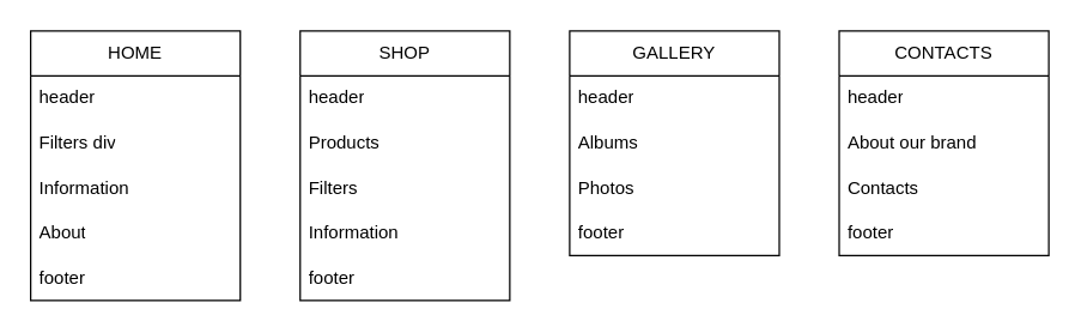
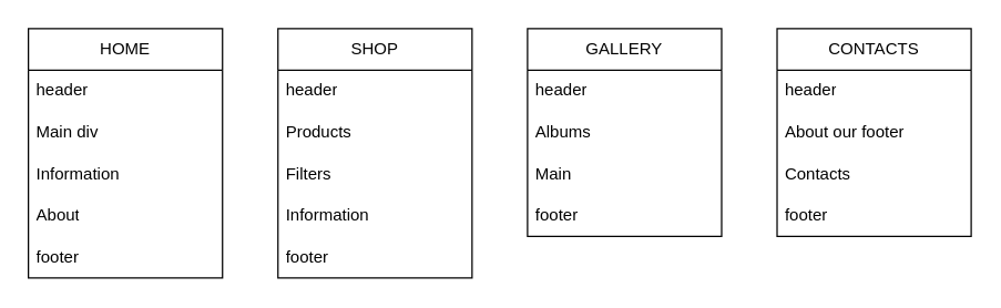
- <mxCell id="4" value="Filters div" style="text;strokeColor=none;fillColor=none;align=left;verticalAlign=middle;spacingLeft=4;spacingRight=4;overflow=hidden;points=[[0,0.5],[1,0.5]];portConstraint=eastwest;rotatable=0;whiteSpace=wrap;html=1;" vertex="1" parent="2"><mxGeometry y="60" width="140" height="30" as="geometry" /></mxCell>
+ <mxCell id="4" value="Main div" style="text;strokeColor=none;fillColor=none;align=left;verticalAlign=middle;spacingLeft=4;spacingRight=4;overflow=hidden;points=[[0,0.5],[1,0.5]];portConstraint=eastwest;rotatable=0;whiteSpace=wrap;html=1;" vertex="1" parent="2"><mxGeometry y="60" width="140" height="30" as="geometry" /></mxCell>
- <mxCell id="21" value="About our brand" style="text;strokeColor=none;fillColor=none;align=left;verticalAlign=middle;spacingLeft=4;spacingRight=4;overflow=hidden;points=[[0,0.5],[1,0.5]];portConstraint=eastwest;rotatable=0;whiteSpace=wrap;html=1;" vertex="1" parent="19"><mxGeometry y="60" width="140" height="30" as="geometry" /></mxCell>
+ <mxCell id="21" value="About our footer" style="text;strokeColor=none;fillColor=none;align=left;verticalAlign=middle;spacingLeft=4;spacingRight=4;overflow=hidden;points=[[0,0.5],[1,0.5]];portConstraint=eastwest;rotatable=0;whiteSpace=wrap;html=1;" vertex="1" parent="19"><mxGeometry y="60" width="140" height="30" as="geometry" /></mxCell>
- <mxCell id="17" value="Photos" style="text;strokeColor=none;fillColor=none;align=left;verticalAlign=middle;spacingLeft=4;spacingRight=4;overflow=hidden;points=[[0,0.5],[1,0.5]];portConstraint=eastwest;rotatable=0;whiteSpace=wrap;html=1;" vertex="1" parent="14"><mxGeometry y="90" width="140" height="30" as="geometry" /></mxCell>
+ <mxCell id="17" value="Main" style="text;strokeColor=none;fillColor=none;align=left;verticalAlign=middle;spacingLeft=4;spacingRight=4;overflow=hidden;points=[[0,0.5],[1,0.5]];portConstraint=eastwest;rotatable=0;whiteSpace=wrap;html=1;" vertex="1" parent="14"><mxGeometry y="90" width="140" height="30" as="geometry" /></mxCell>
